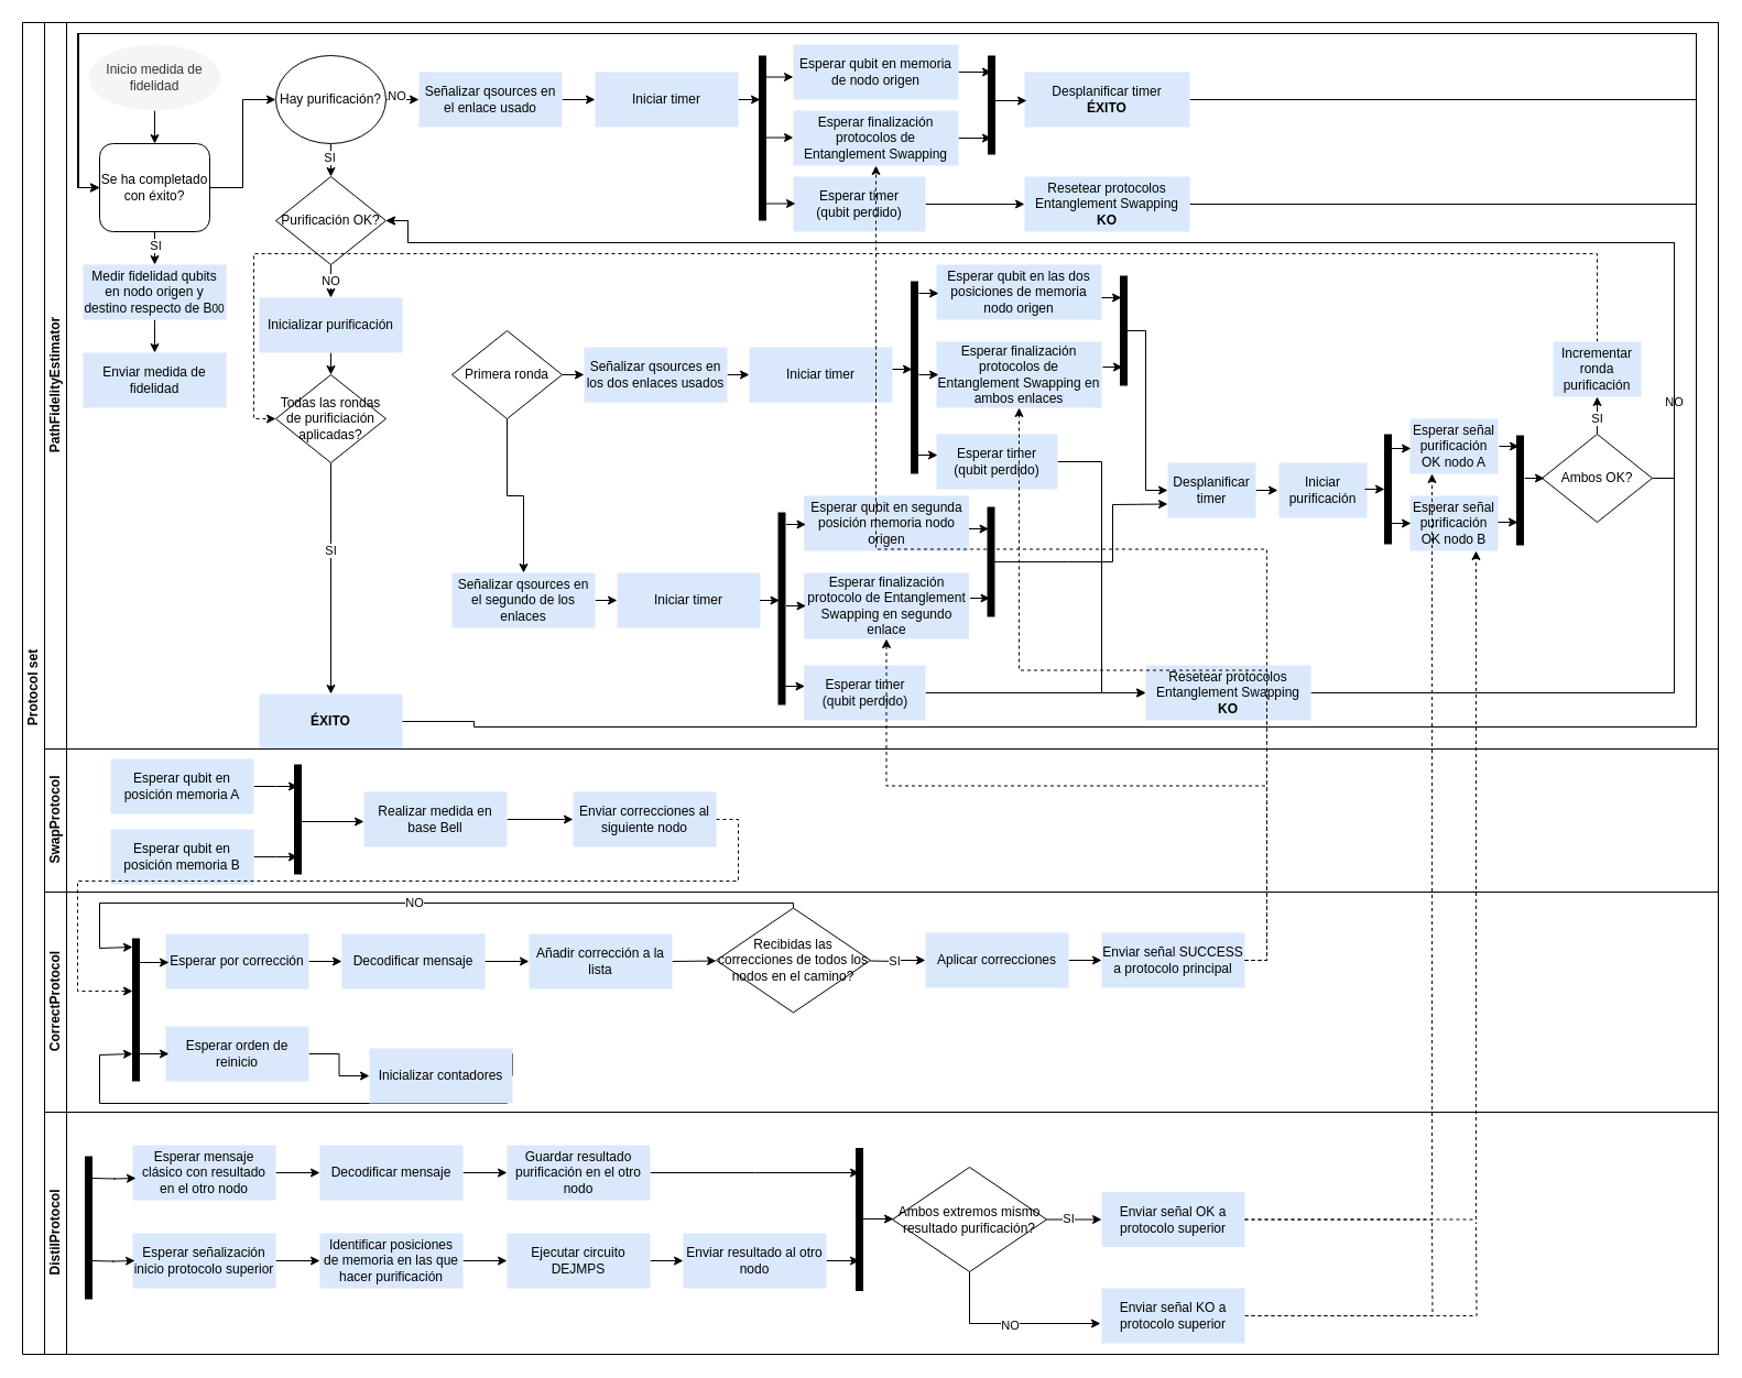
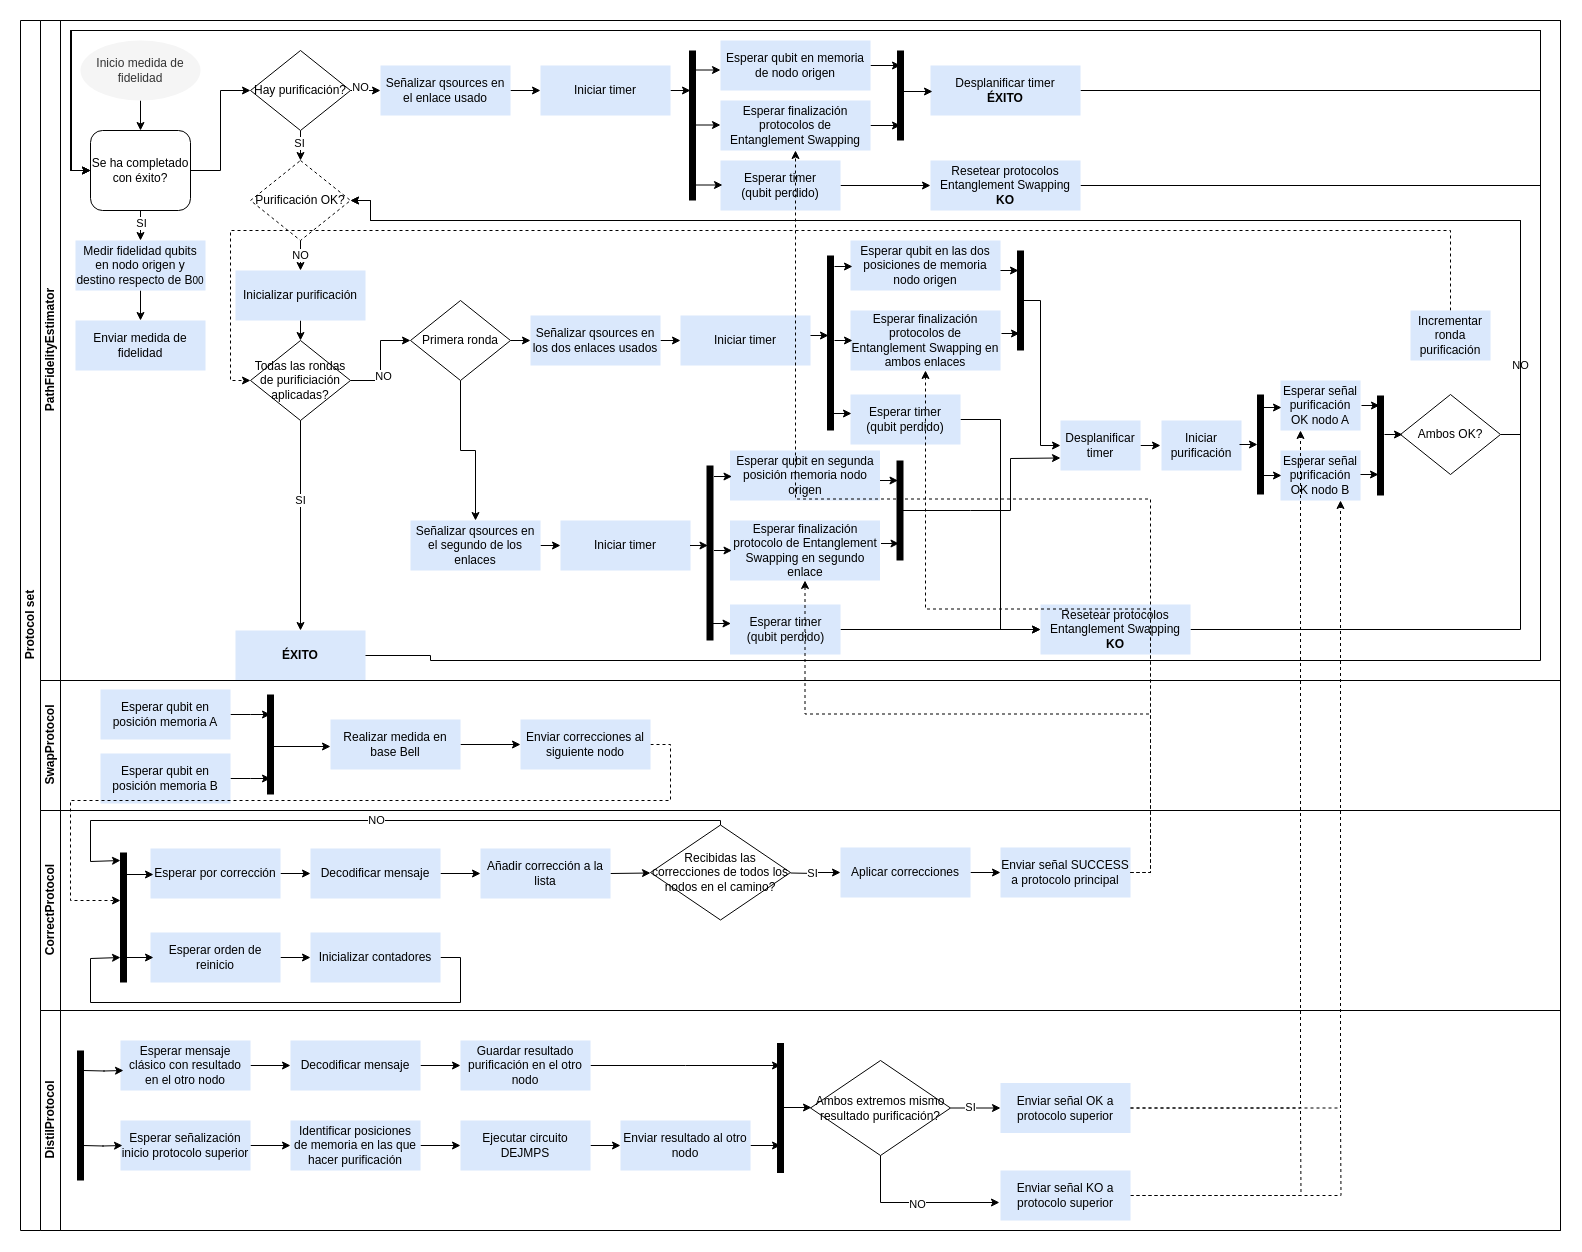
- <mxCell id="17" value="Hay purificación?" style="ellipse;whiteSpace=wrap;html=1;fontFamily=Helvetica;fontSize=12;fontColor=#000000;align=center;" vertex="1" parent="3"><mxGeometry x="210" y="30" width="100" height="80" as="geometry" /></mxCell>
+ <mxCell id="17" value="Hay purificación?" style="rhombus;whiteSpace=wrap;html=1;fontFamily=Helvetica;fontSize=12;fontColor=#000000;align=center;" vertex="1" parent="3"><mxGeometry x="210" y="30" width="100" height="80" as="geometry" /></mxCell>
- <mxCell id="38" value="Purificación OK?" style="rhombus;whiteSpace=wrap;html=1;fontFamily=Helvetica;fontSize=12;fontColor=#000000;align=center;" vertex="1" parent="3"><mxGeometry x="210" y="140" width="100" height="80" as="geometry" /></mxCell>
+ <mxCell id="38" value="Purificación OK?" style="rhombus;whiteSpace=wrap;html=1;fontFamily=Helvetica;fontSize=12;fontColor=#000000;align=center;dashed=1;" vertex="1" parent="3"><mxGeometry x="210" y="140" width="100" height="80" as="geometry" /></mxCell>
+ <mxCell id="41" style="edgeStyle=orthogonalEdgeStyle;rounded=0;orthogonalLoop=1;jettySize=auto;html=1;exitX=1;exitY=0.5;exitDx=0;exitDy=0;entryX=0;entryY=0.5;entryDx=0;entryDy=0;" edge="1" parent="3" source="43" target="46"><mxGeometry relative="1" as="geometry" /></mxCell>
+ <mxCell id="42" value="NO" style="edgeLabel;html=1;align=center;verticalAlign=middle;resizable=0;points=[];" vertex="1" connectable="0" parent="41"><mxGeometry x="-0.297" y="-2" relative="1" as="geometry"><mxPoint as="offset" /></mxGeometry></mxCell>
- <mxCell id="83" style="edgeStyle=orthogonalEdgeStyle;rounded=0;orthogonalLoop=1;jettySize=auto;html=1;exitX=0.5;exitY=0;exitDx=0;exitDy=0;entryX=0.5;entryY=1;entryDx=0;entryDy=0;" edge="1" parent="3" source="87" target="89"><mxGeometry relative="1" as="geometry" /></mxCell>
- <mxCell id="84" value="SI" style="edgeLabel;html=1;align=center;verticalAlign=middle;resizable=0;points=[];" vertex="1" connectable="0" parent="83"><mxGeometry x="-0.118" y="1" relative="1" as="geometry"><mxPoint as="offset" /></mxGeometry></mxCell>
- <mxCell id="120" value="Inicializar contadores" style="rounded=0;whiteSpace=wrap;html=1;fillColor=#dae8fc;strokeColor=none;" vertex="1" parent="102"><mxGeometry x="295" y="142" width="130" height="50" as="geometry" /></mxCell>
+ <mxCell id="120" value="Inicializar contadores" style="rounded=0;whiteSpace=wrap;html=1;fillColor=#dae8fc;strokeColor=none;" vertex="1" parent="102"><mxGeometry x="270" y="122" width="130" height="50" as="geometry" /></mxCell>
